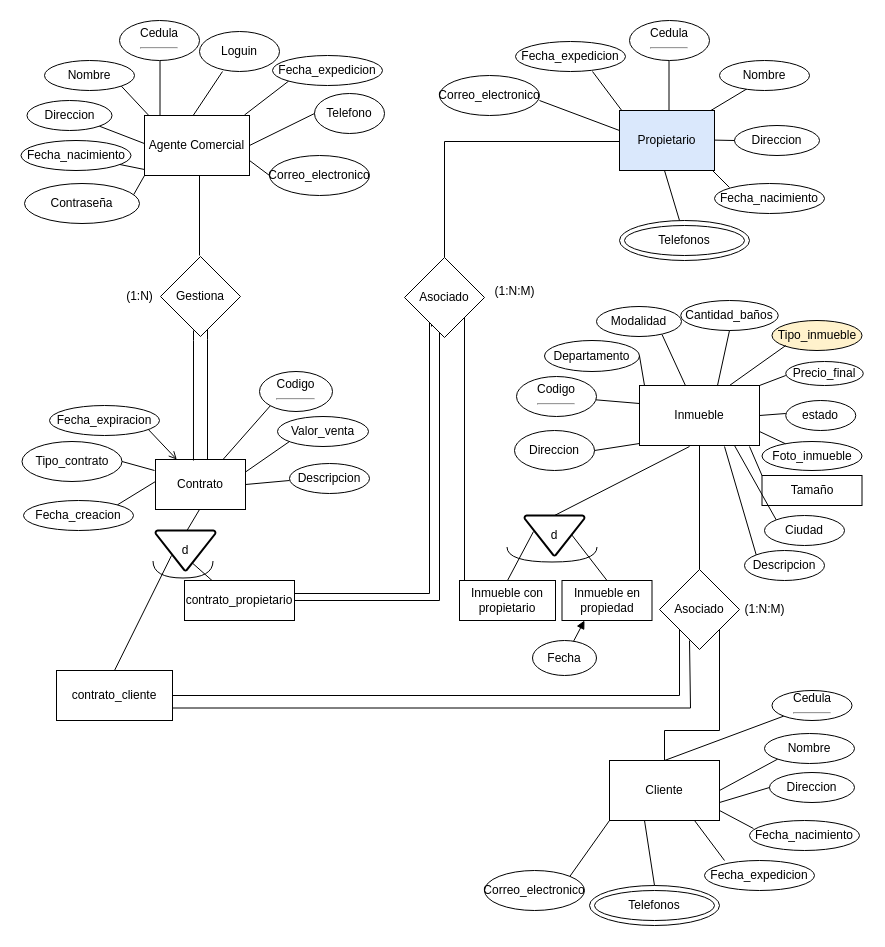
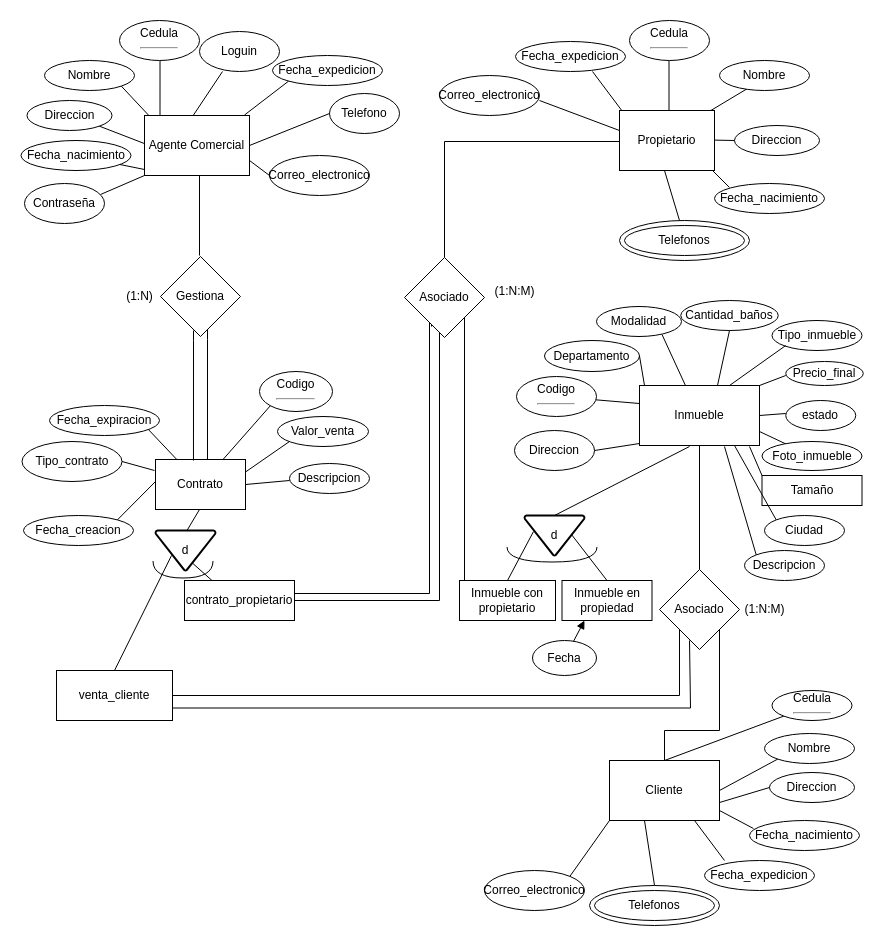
- <mxCell id="40" value="Telefono" style="ellipse;whiteSpace=wrap;html=1;" parent="1" vertex="1"><mxGeometry x="314" y="93" width="70" height="40" as="geometry" /></mxCell>
+ <mxCell id="40" value="Telefono" style="ellipse;whiteSpace=wrap;html=1;" parent="1" vertex="1"><mxGeometry x="329" y="93" width="70" height="40" as="geometry" /></mxCell>
- <mxCell id="25" value="Propietario" style="rounded=0;whiteSpace=wrap;html=1;fillColor=#dae8fc;" parent="1" vertex="1"><mxGeometry x="619" y="110" width="95" height="60" as="geometry" /></mxCell>
+ <mxCell id="25" value="Propietario" style="rounded=0;whiteSpace=wrap;html=1;" parent="1" vertex="1"><mxGeometry x="619" y="110" width="95" height="60" as="geometry" /></mxCell>
- <mxCell id="69" value="Contraseña" style="ellipse;whiteSpace=wrap;html=1;" parent="1" vertex="1"><mxGeometry x="24" y="183" width="115" height="40" as="geometry" /></mxCell>
+ <mxCell id="69" value="Contraseña" style="ellipse;whiteSpace=wrap;html=1;" parent="1" vertex="1"><mxGeometry x="24" y="183" width="80" height="40" as="geometry" /></mxCell>
- <mxCell id="52" value="Tipo_inmueble" style="ellipse;whiteSpace=wrap;html=1;fillColor=#fff2cc;" parent="1" vertex="1"><mxGeometry x="771.5" y="320" width="90" height="30" as="geometry" /></mxCell>
+ <mxCell id="52" value="Tipo_inmueble" style="ellipse;whiteSpace=wrap;html=1;" parent="1" vertex="1"><mxGeometry x="771.5" y="320" width="90" height="30" as="geometry" /></mxCell>
- <mxCell id="32" value="" style="endArrow=open;html=1;rounded=0;exitX=0.718;exitY=0.1;exitDx=0;exitDy=0;exitPerimeter=0;" parent="1" source="33" target="27" edge="1"><mxGeometry width="50" height="50" relative="1" as="geometry"><mxPoint x="134" y="560" as="sourcePoint" /><mxPoint x="163" y="500" as="targetPoint" /></mxGeometry></mxCell>
+ <mxCell id="32" value="" style="endArrow=none;html=1;rounded=0;exitX=0.718;exitY=0.1;exitDx=0;exitDy=0;exitPerimeter=0;" parent="1" source="33" target="27" edge="1"><mxGeometry width="50" height="50" relative="1" as="geometry"><mxPoint x="134" y="560" as="sourcePoint" /><mxPoint x="163" y="500" as="targetPoint" /></mxGeometry></mxCell>
- <mxCell id="31" value="Fecha_creacion" style="ellipse;whiteSpace=wrap;html=1;" parent="1" vertex="1"><mxGeometry x="23" y="500" width="110" height="30" as="geometry" /></mxCell>
+ <mxCell id="31" value="Fecha_creacion" style="ellipse;whiteSpace=wrap;html=1;" parent="1" vertex="1"><mxGeometry x="23" y="515" width="110" height="30" as="geometry" /></mxCell>
- <mxCell id="61" value="contrato_cliente" style="rounded=0;whiteSpace=wrap;html=1;" parent="1" vertex="1"><mxGeometry x="56" y="670" width="116" height="50" as="geometry" /></mxCell>
+ <mxCell id="61" value="venta_cliente" style="rounded=0;whiteSpace=wrap;html=1;" parent="1" vertex="1"><mxGeometry x="56" y="670" width="116" height="50" as="geometry" /></mxCell>
